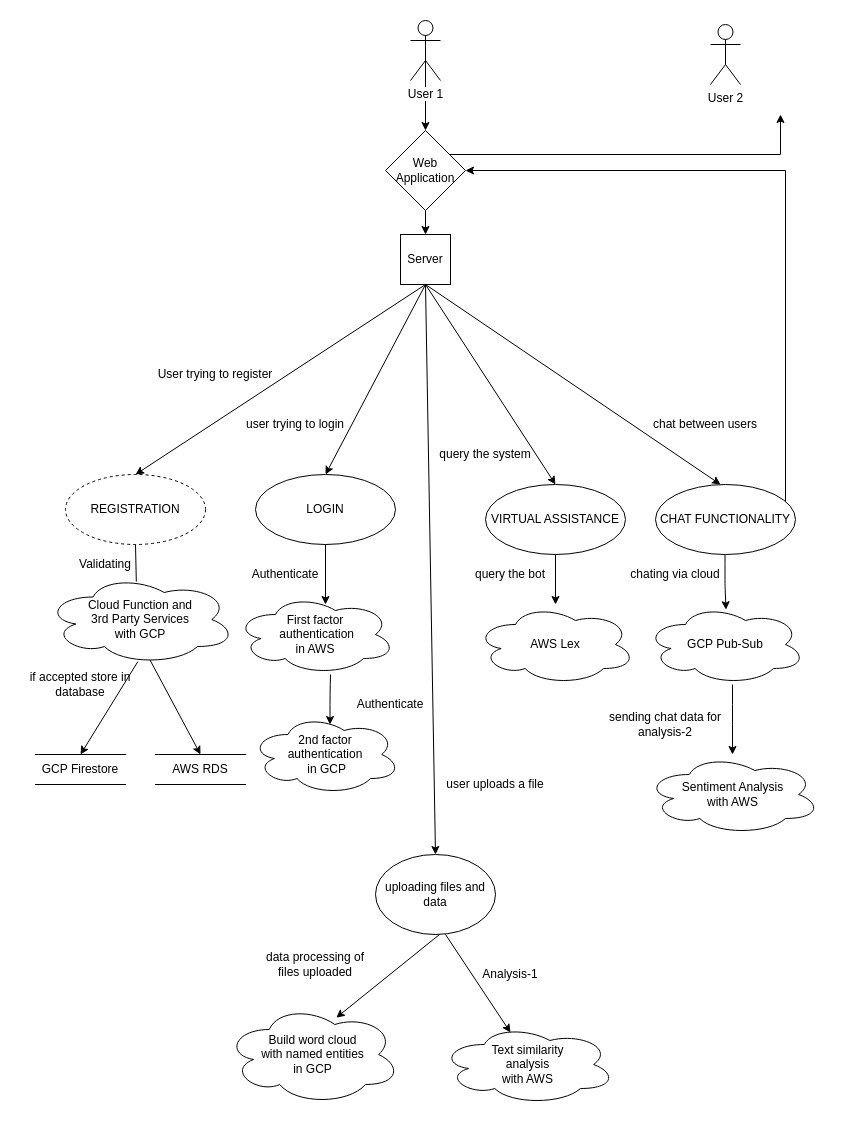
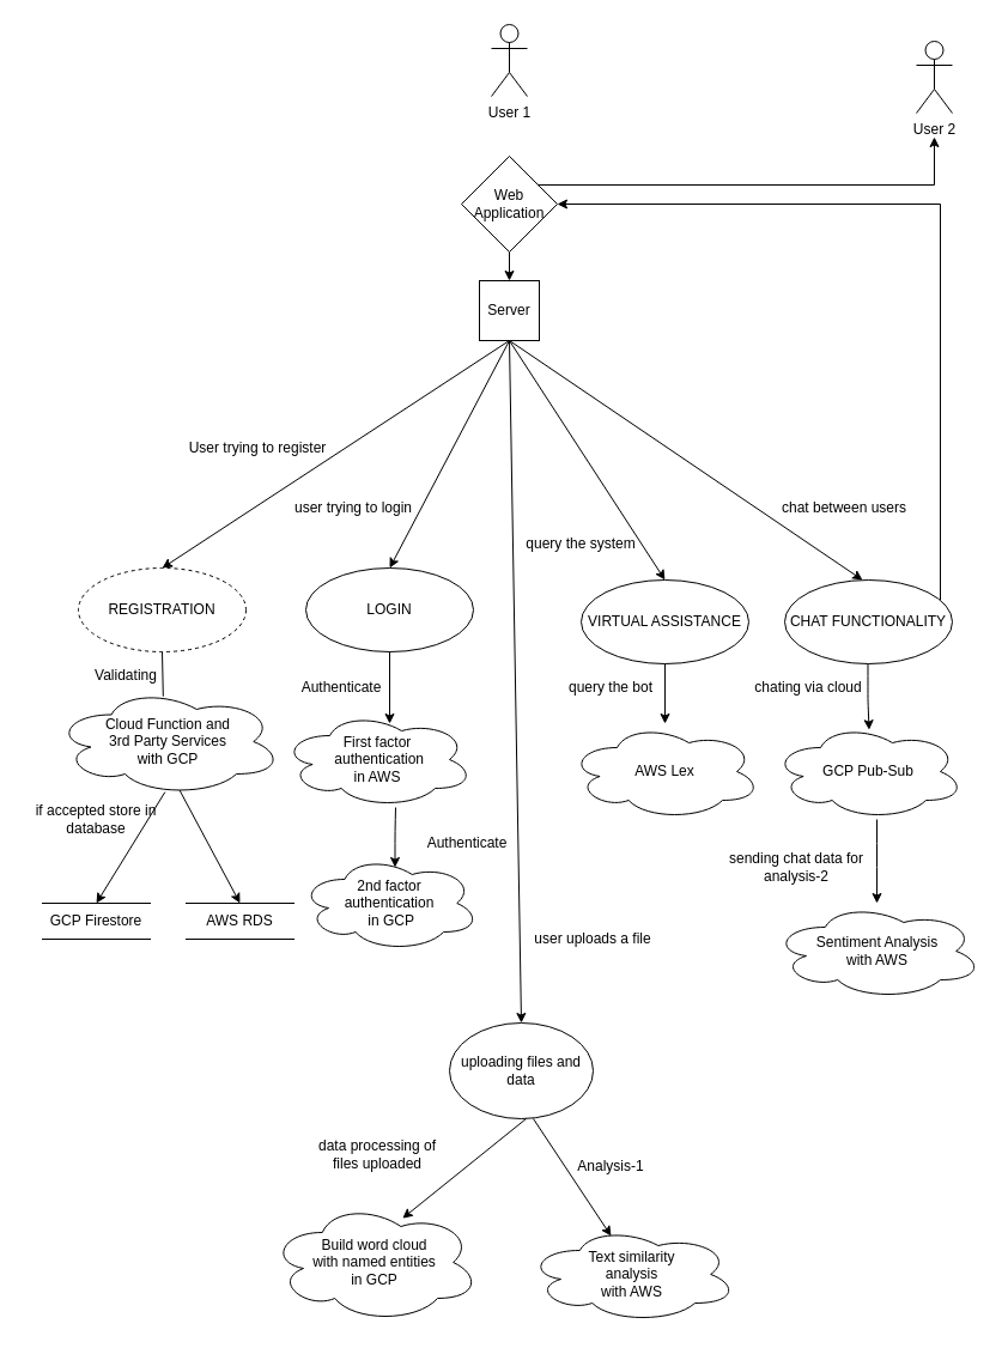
- <mxCell id="30" value="User 2" style="shape=umlActor;verticalLabelPosition=bottom;labelBackgroundColor=#ffffff;verticalAlign=top;html=1;outlineConnect=0;" parent="1" vertex="1"><mxGeometry x="710" y="24" width="30" height="60" as="geometry" /></mxCell>
+ <mxCell id="30" value="User 2" style="shape=umlActor;verticalLabelPosition=bottom;labelBackgroundColor=#ffffff;verticalAlign=top;html=1;outlineConnect=0;" parent="1" vertex="1"><mxGeometry x="765" y="34" width="30" height="60" as="geometry" /></mxCell>
- <mxCell id="2" style="edgeStyle=orthogonalEdgeStyle;rounded=0;orthogonalLoop=1;jettySize=auto;html=1;exitX=0.5;exitY=0.5;exitDx=0;exitDy=0;exitPerimeter=0;entryX=0.5;entryY=0;entryDx=0;entryDy=0;" edge="1" parent="1" source="3" target="52"><mxGeometry relative="1" as="geometry" /></mxCell>
